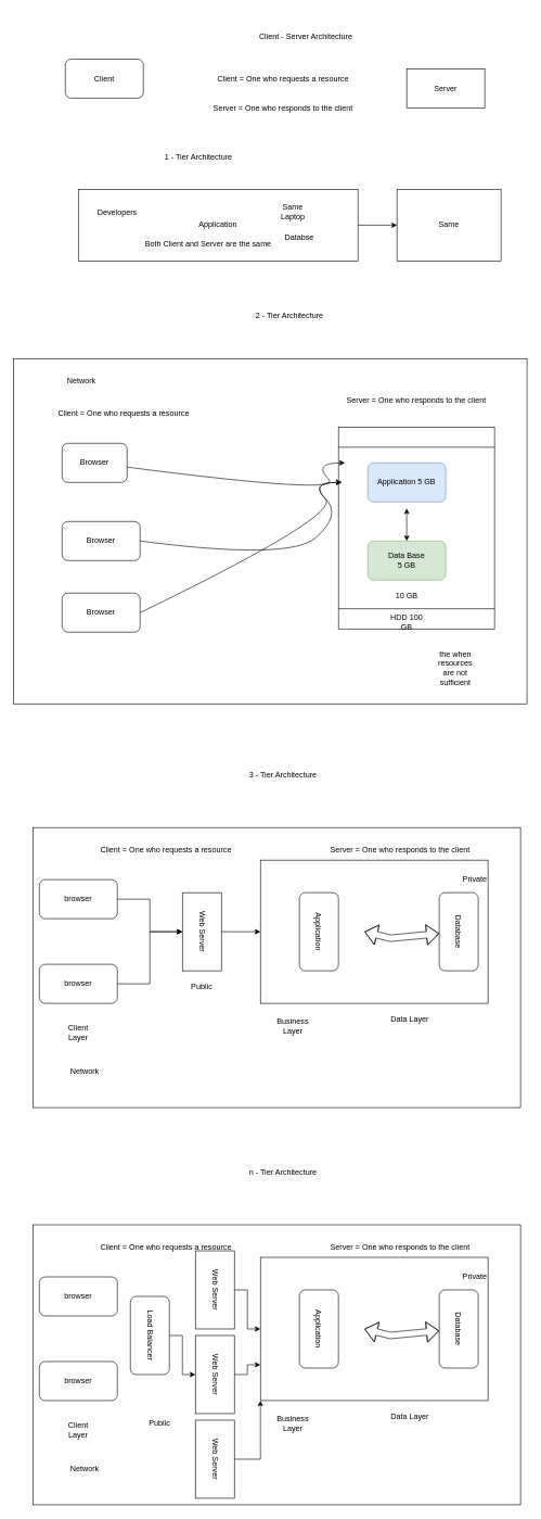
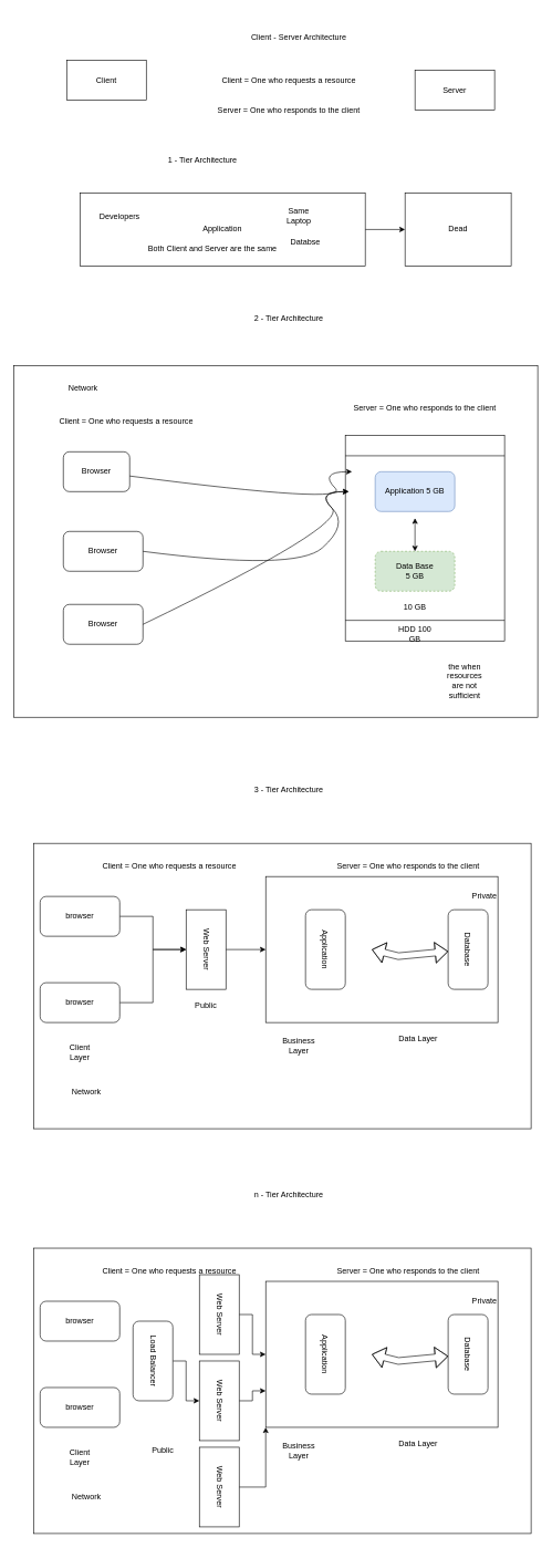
- <mxCell id="2" value="Client - Server Architecture" style="text;html=1;align=center;verticalAlign=middle;whiteSpace=wrap;rounded=0;" vertex="1" parent="1"><mxGeometry x="250" y="20" width="440" height="70" as="geometry" /></mxCell>
+ <mxCell id="2" value="Client - Server Architecture" style="text;html=1;align=center;verticalAlign=middle;whiteSpace=wrap;rounded=0;" vertex="1" parent="1"><mxGeometry x="230" y="20" width="440" height="70" as="geometry" /></mxCell>
- <mxCell id="5" value="Client" style="whiteSpace=wrap;html=1;rounded=1;" vertex="1" parent="1"><mxGeometry x="100" y="90" width="120" height="60" as="geometry" /></mxCell>
+ <mxCell id="5" value="Client" style="rounded=0;whiteSpace=wrap;html=1;" vertex="1" parent="1"><mxGeometry x="100" y="90" width="120" height="60" as="geometry" /></mxCell>
- <mxCell id="11" value="Same" style="rounded=0;whiteSpace=wrap;html=1;" vertex="1" parent="1"><mxGeometry x="610" y="290" width="160" height="110" as="geometry" /></mxCell>
+ <mxCell id="11" value="Dead" style="rounded=0;whiteSpace=wrap;html=1;" vertex="1" parent="1"><mxGeometry x="610" y="290" width="160" height="110" as="geometry" /></mxCell>
- <mxCell id="12" value="2 - Tier Architecture" style="text;html=1;align=center;verticalAlign=middle;whiteSpace=wrap;rounded=0;" vertex="1" parent="1"><mxGeometry x="340" y="455" width="210" height="60" as="geometry" /></mxCell>
+ <mxCell id="12" value="2 - Tier Architecture" style="text;html=1;align=center;verticalAlign=middle;whiteSpace=wrap;rounded=0;" vertex="1" parent="1"><mxGeometry x="330" y="450" width="210" height="60" as="geometry" /></mxCell>
- <mxCell id="25" value="Data Base&lt;br&gt;5 GB" style="rounded=1;whiteSpace=wrap;html=1;fillColor=#d5e8d4;strokeColor=#82b366;" vertex="1" parent="1"><mxGeometry x="565" y="830" width="120" height="60" as="geometry" /></mxCell>
+ <mxCell id="25" value="Data Base&lt;br&gt;5 GB" style="rounded=1;whiteSpace=wrap;html=1;fillColor=#d5e8d4;strokeColor=#82b366;dashed=1;" vertex="1" parent="1"><mxGeometry x="565" y="830" width="120" height="60" as="geometry" /></mxCell>
